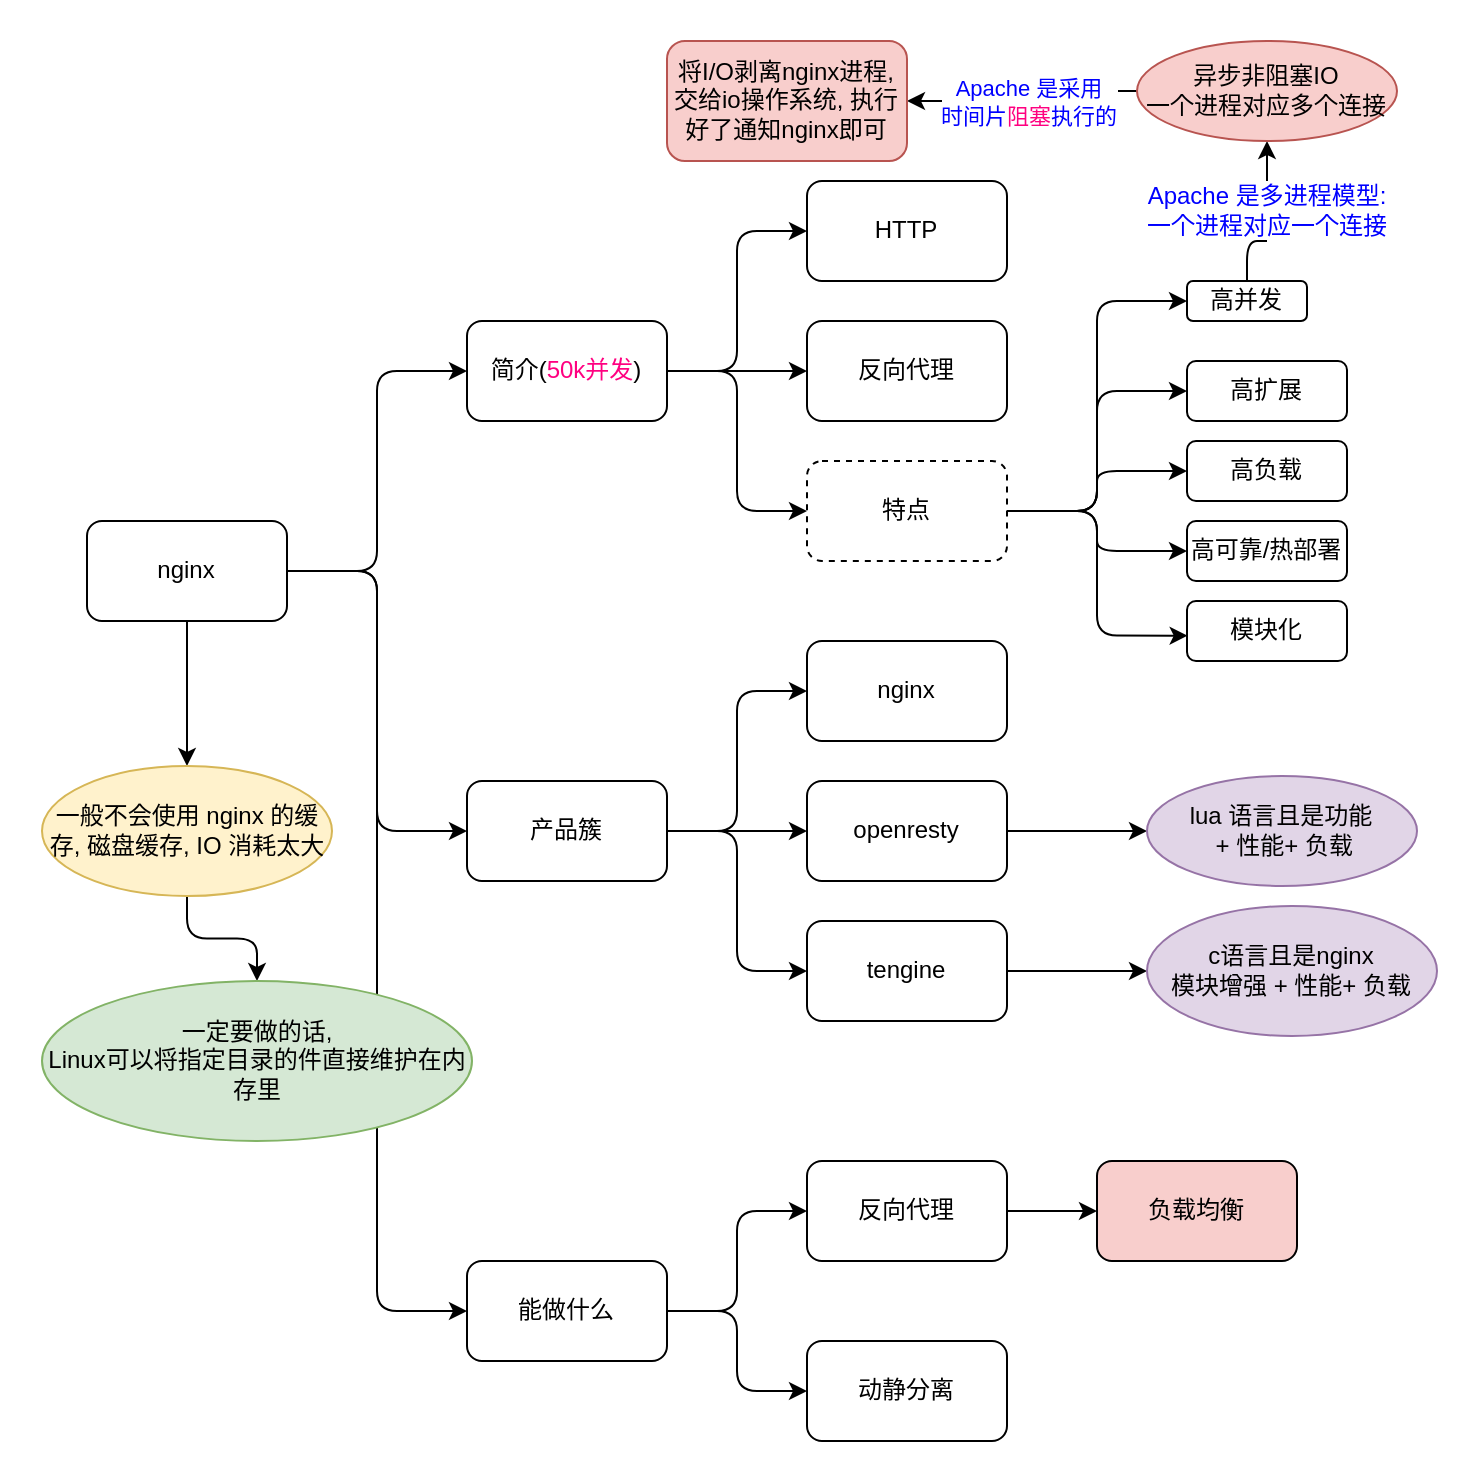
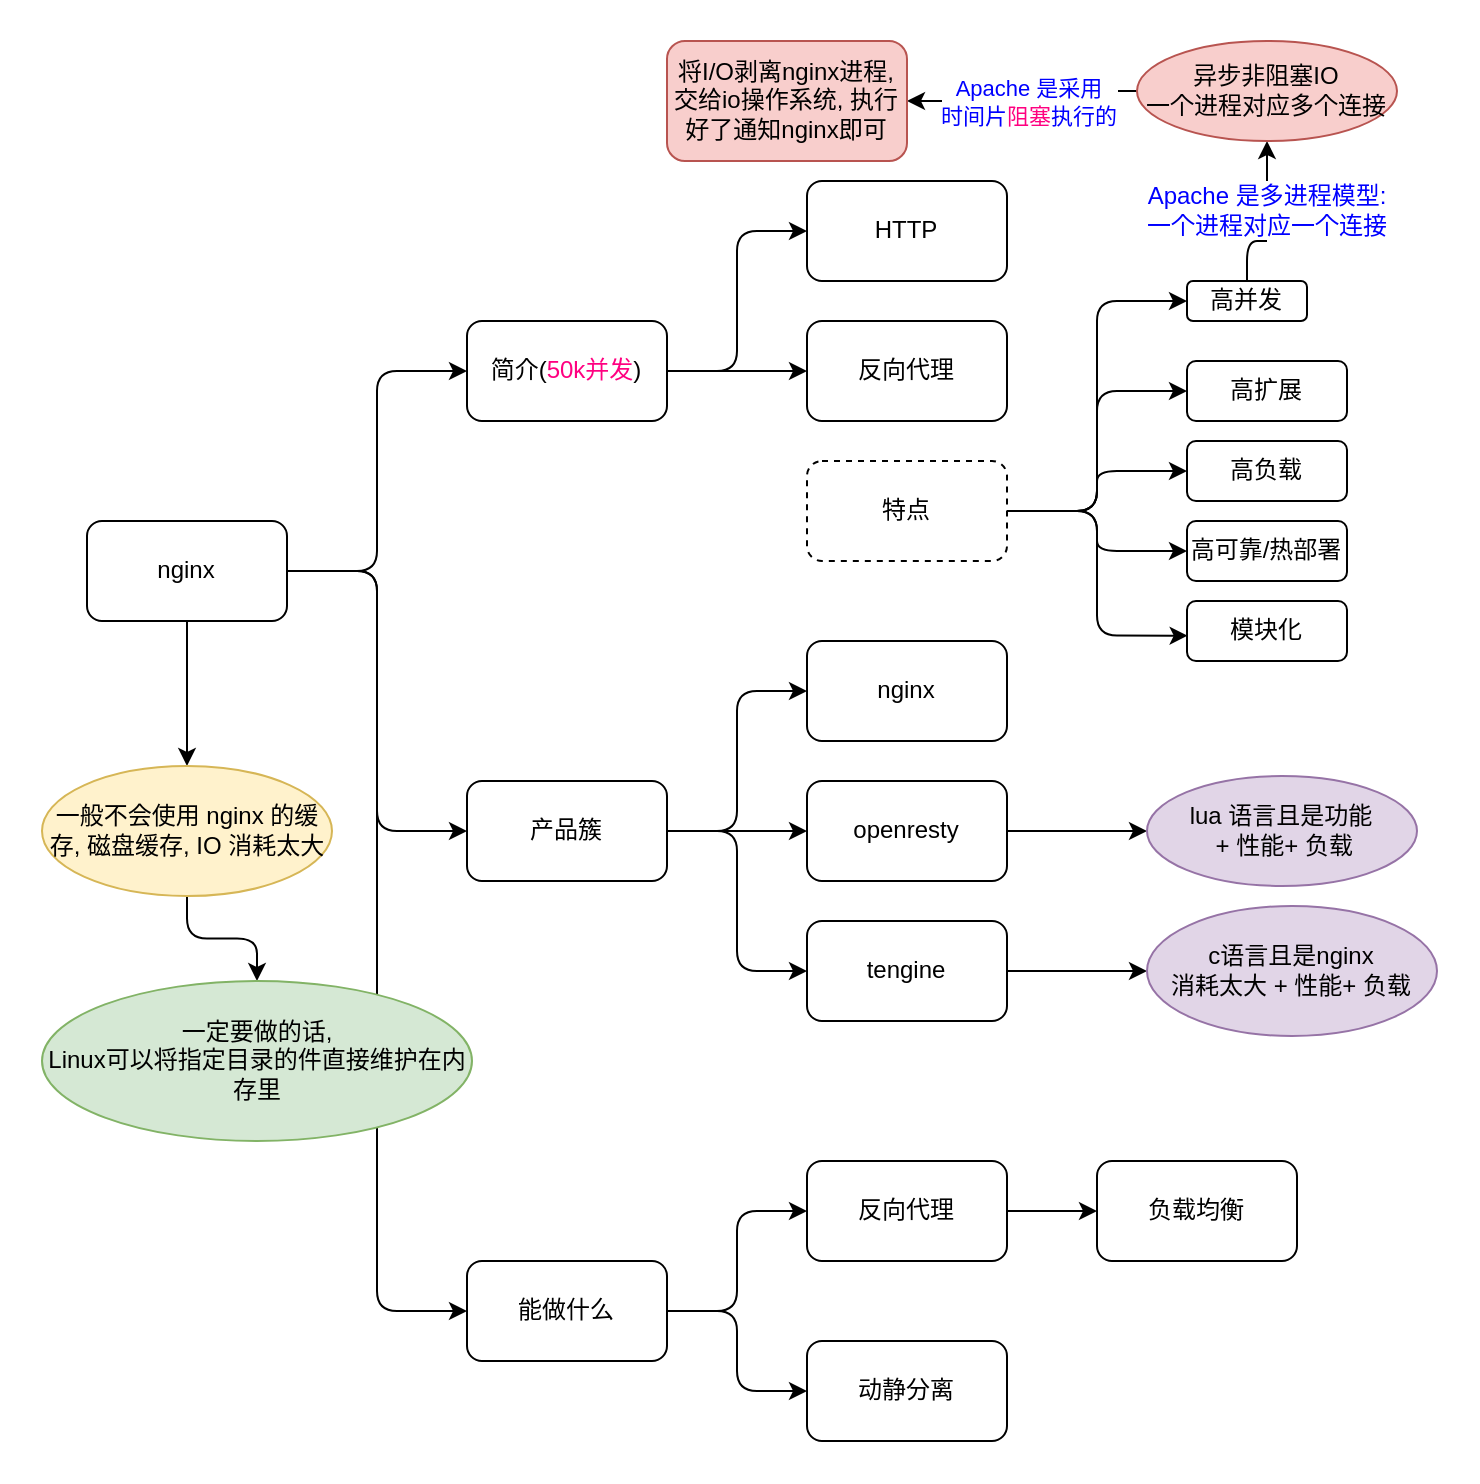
- <mxCell id="9" style="edgeStyle=orthogonalEdgeStyle;rounded=1;orthogonalLoop=1;jettySize=auto;html=1;entryX=0;entryY=0.5;entryDx=0;entryDy=0;" parent="1" source="10" target="35" edge="1"><mxGeometry relative="1" as="geometry" /></mxCell>
- <mxCell id="20" value="c语言且是nginx&lt;br&gt;模块增强 + 性能+ 负载" style="ellipse;whiteSpace=wrap;html=1;rounded=1;fillColor=#e1d5e7;strokeColor=#9673a6;" parent="1" vertex="1"><mxGeometry x="573" y="452.5" width="145" height="65" as="geometry" /></mxCell>
+ <mxCell id="20" value="c语言且是nginx&lt;br&gt;消耗太大 + 性能+ 负载" style="ellipse;whiteSpace=wrap;html=1;rounded=1;fillColor=#e1d5e7;strokeColor=#9673a6;" parent="1" vertex="1"><mxGeometry x="573" y="452.5" width="145" height="65" as="geometry" /></mxCell>
- <mxCell id="50" value="负载均衡" style="rounded=1;whiteSpace=wrap;html=1;fillColor=#f8cecc;" vertex="1" parent="1"><mxGeometry x="548" y="580" width="100" height="50" as="geometry" /></mxCell>
+ <mxCell id="50" value="负载均衡" style="rounded=1;whiteSpace=wrap;html=1;" vertex="1" parent="1"><mxGeometry x="548" y="580" width="100" height="50" as="geometry" /></mxCell>
